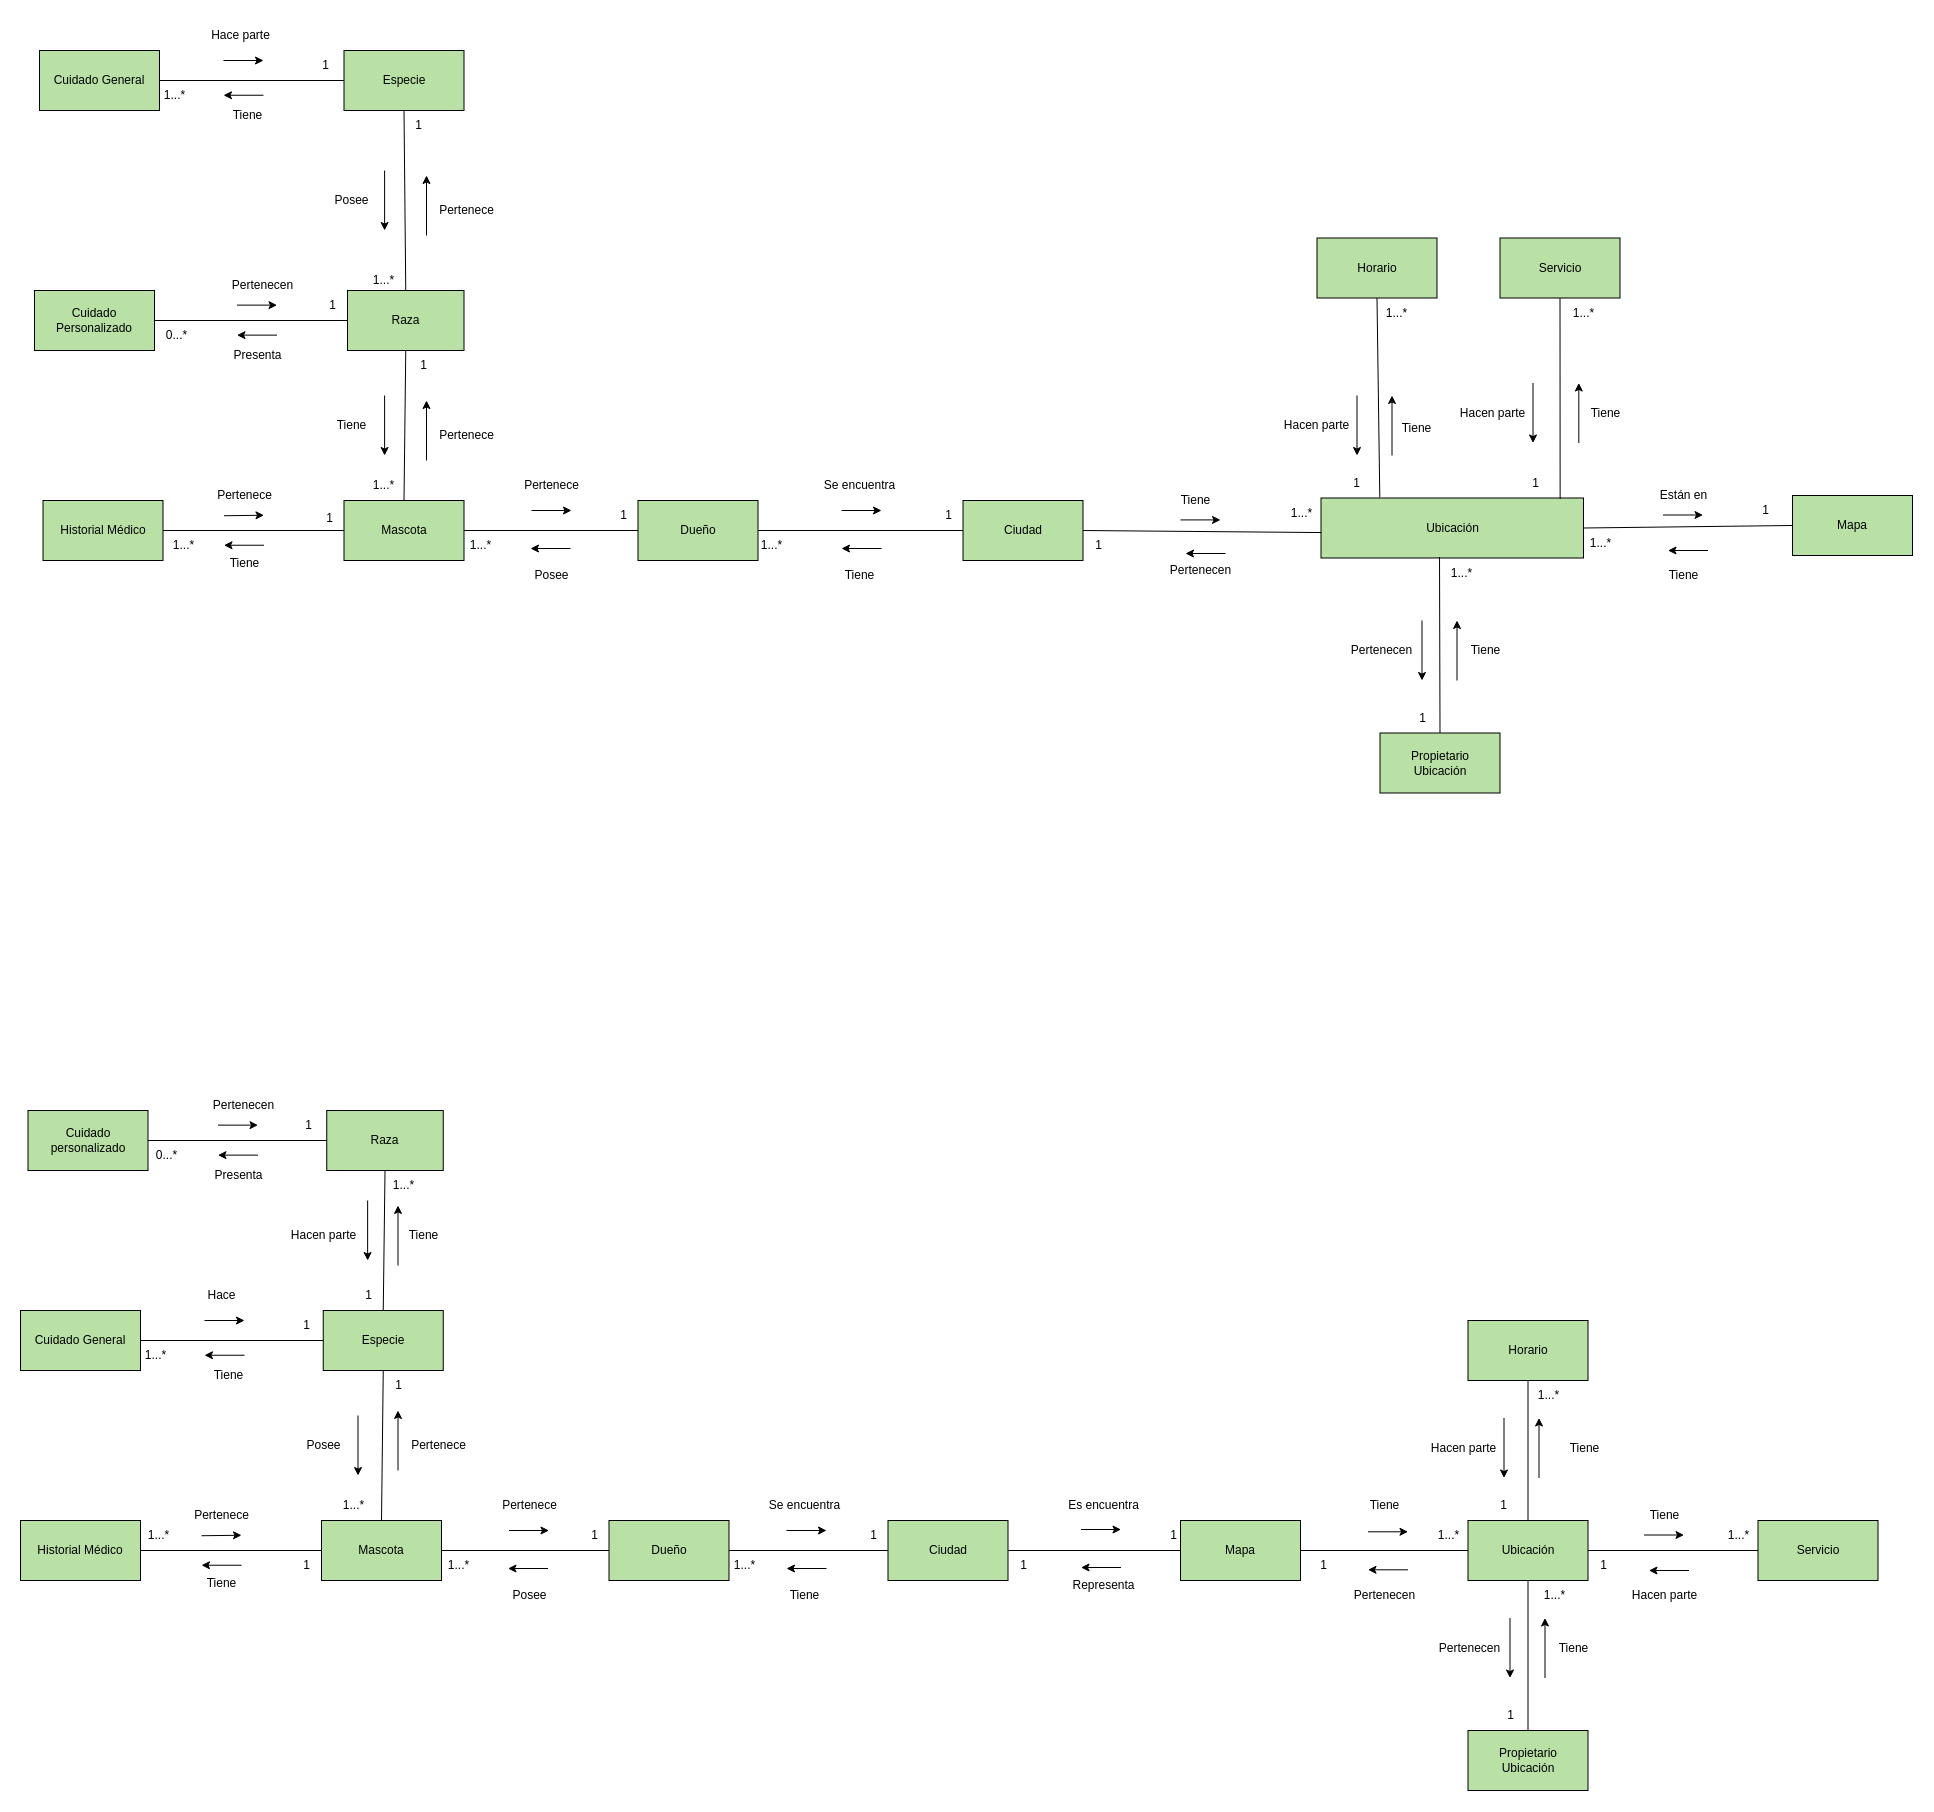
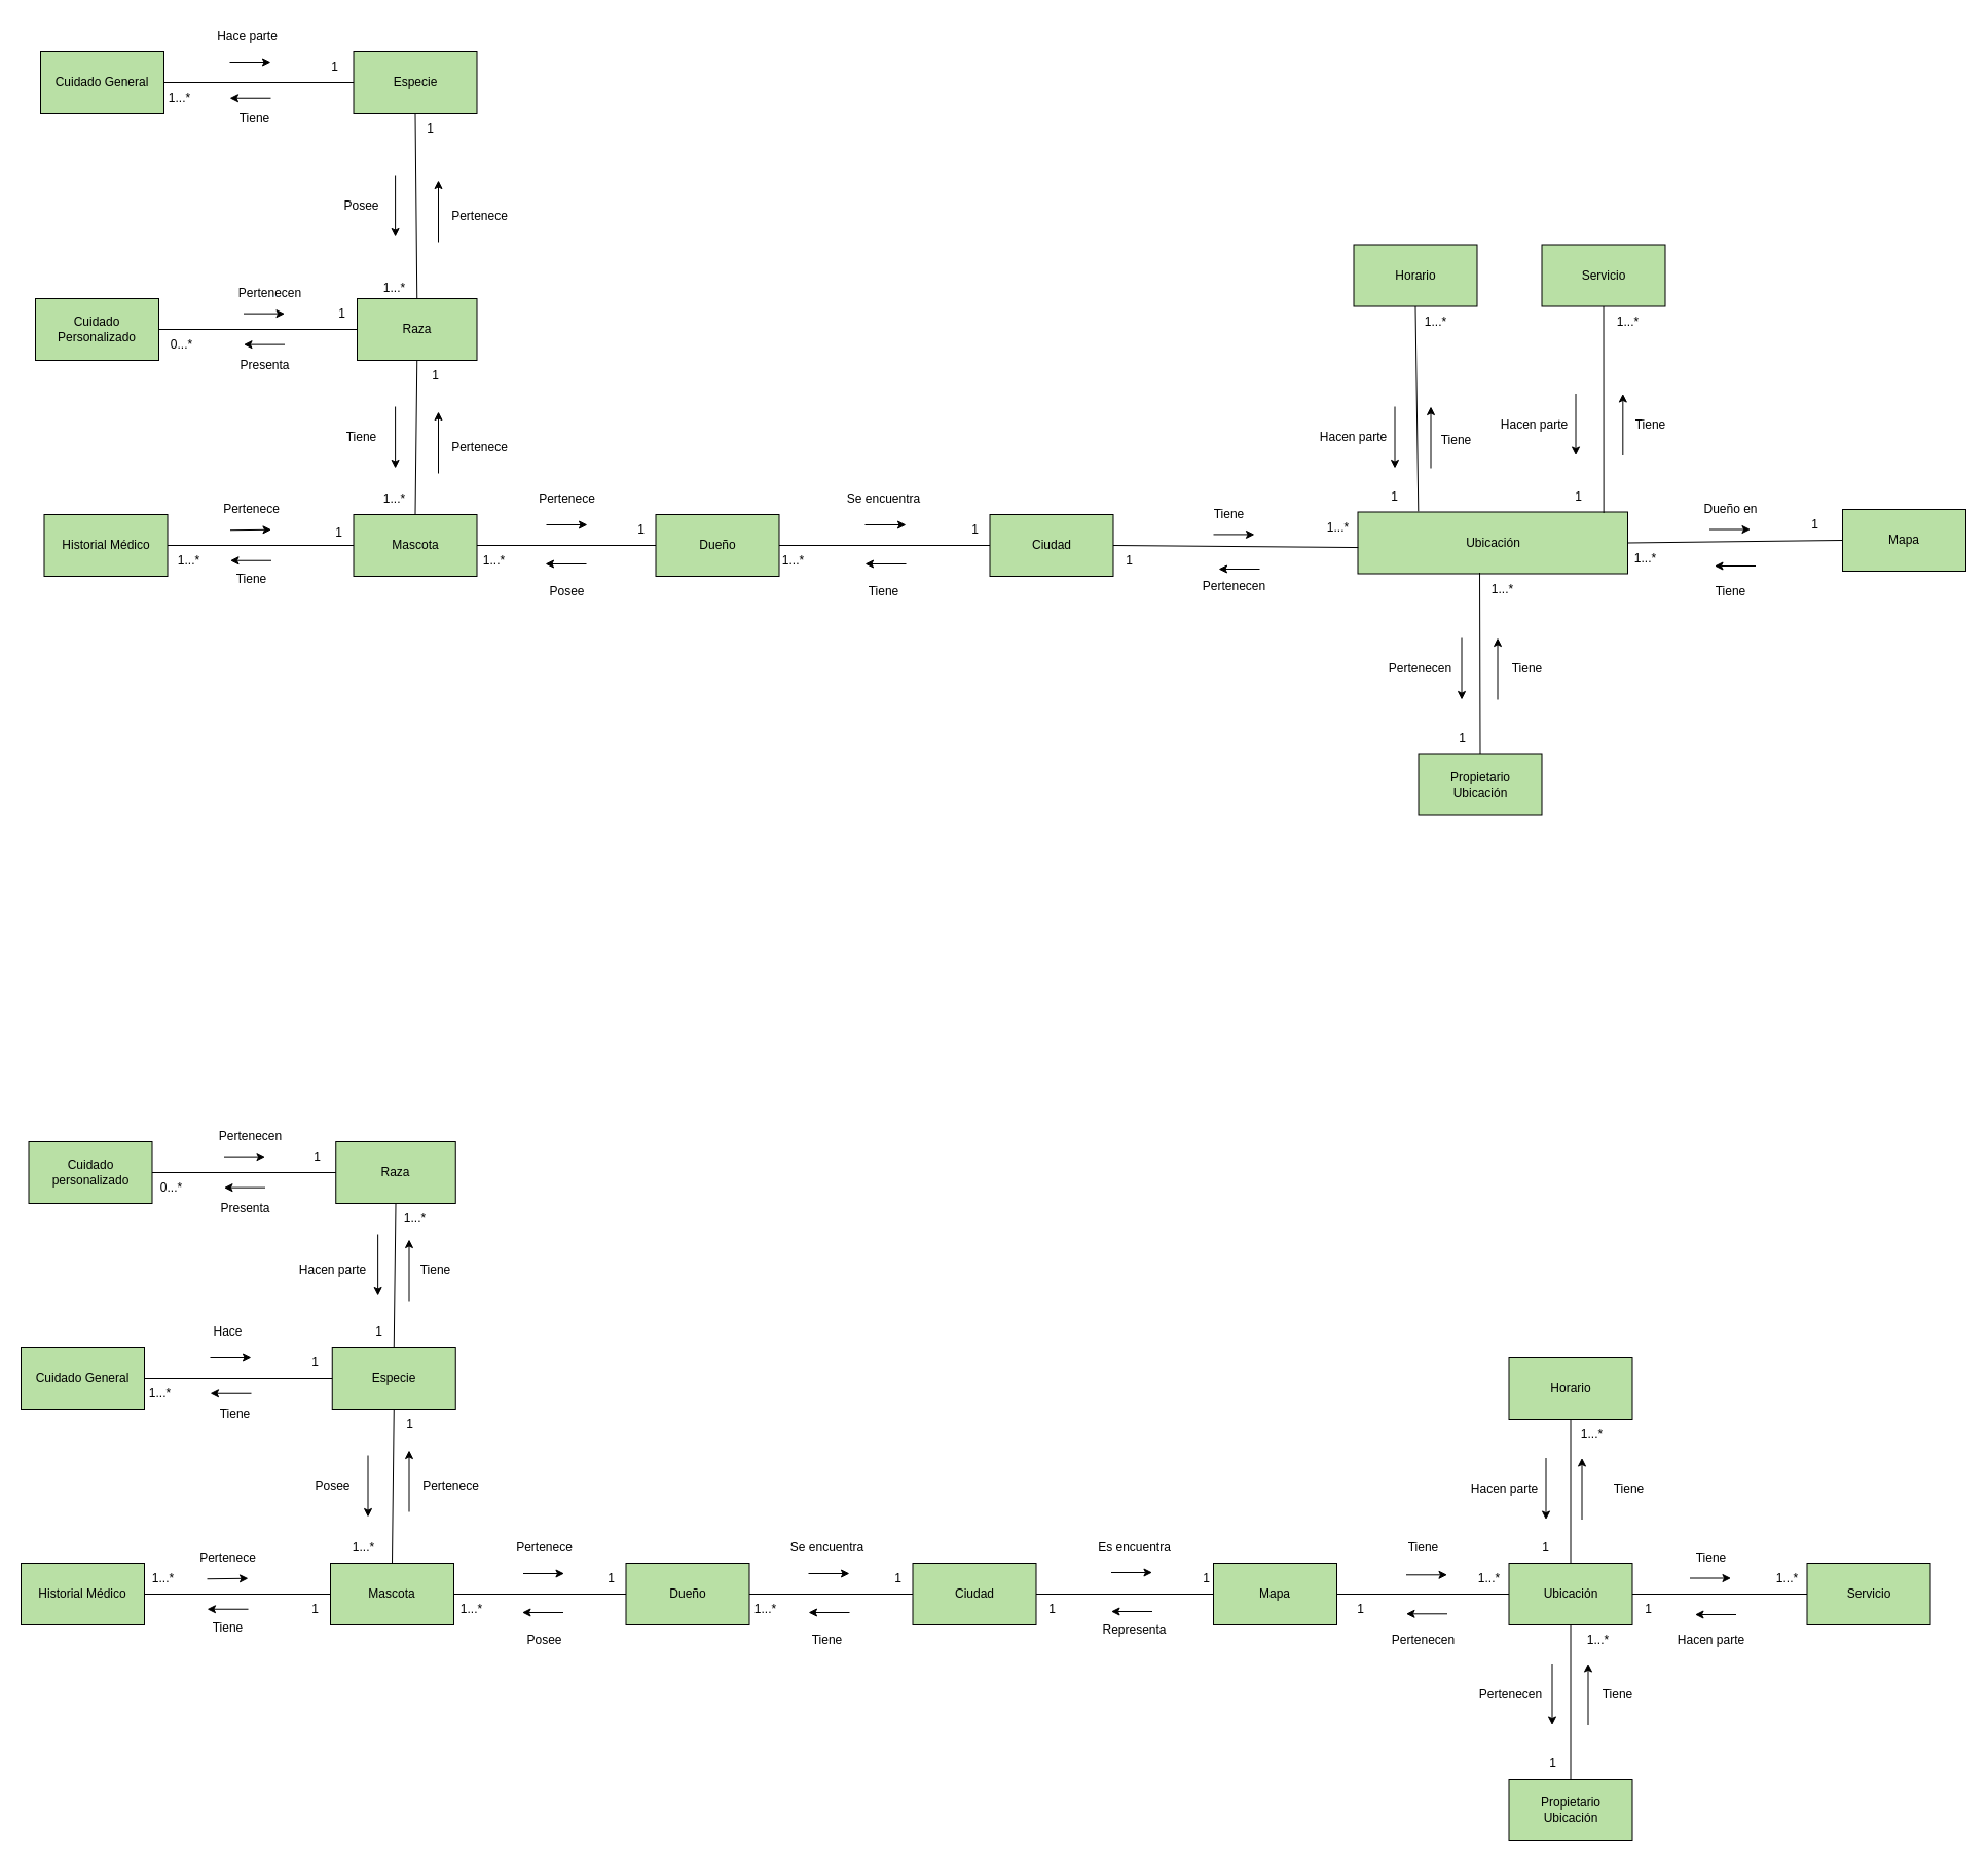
- <mxCell id="171" value="Están en" style="text;html=1;align=center;verticalAlign=middle;resizable=0;points=[];autosize=1;strokeColor=none;fillColor=none;" vertex="1" parent="1"><mxGeometry x="1647.5" y="480" width="70" height="30" as="geometry" /></mxCell>
+ <mxCell id="171" value="Dueño en" style="text;html=1;align=center;verticalAlign=middle;resizable=0;points=[];autosize=1;strokeColor=none;fillColor=none;" vertex="1" parent="1"><mxGeometry x="1647.5" y="480" width="70" height="30" as="geometry" /></mxCell>
